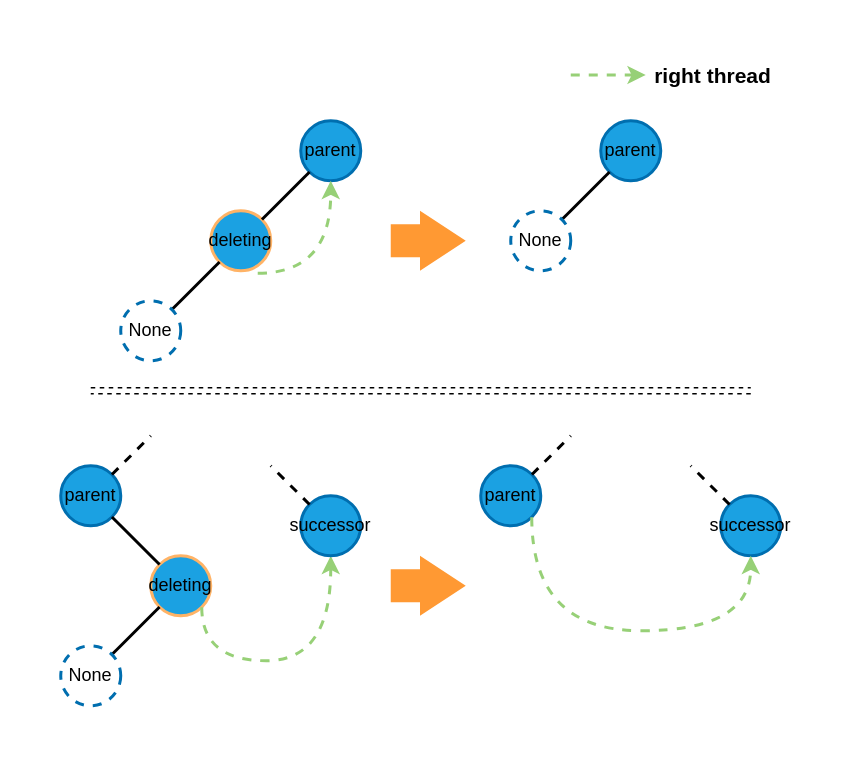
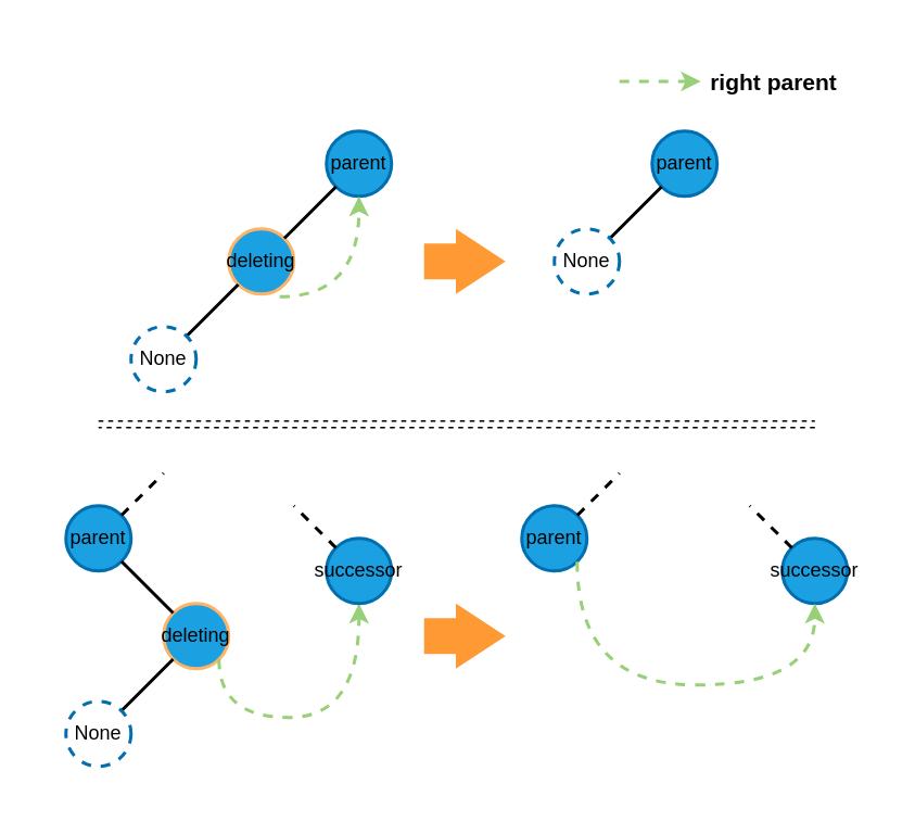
- <mxCell id="30" value="&lt;font color=&quot;#000000&quot; style=&quot;font-size: 14px&quot;&gt;&lt;b&gt;right thread&lt;/b&gt;&lt;/font&gt;" style="text;html=1;strokeColor=none;fillColor=none;align=center;verticalAlign=middle;whiteSpace=wrap;rounded=0;" parent="1" vertex="1"><mxGeometry x="430" y="40" width="90" height="20" as="geometry" /></mxCell>
+ <mxCell id="30" value="&lt;font color=&quot;#000000&quot; style=&quot;font-size: 14px&quot;&gt;&lt;b&gt;right parent&lt;/b&gt;&lt;/font&gt;" style="text;html=1;strokeColor=none;fillColor=none;align=center;verticalAlign=middle;whiteSpace=wrap;rounded=0;" parent="1" vertex="1"><mxGeometry x="430" y="40" width="90" height="20" as="geometry" /></mxCell>
